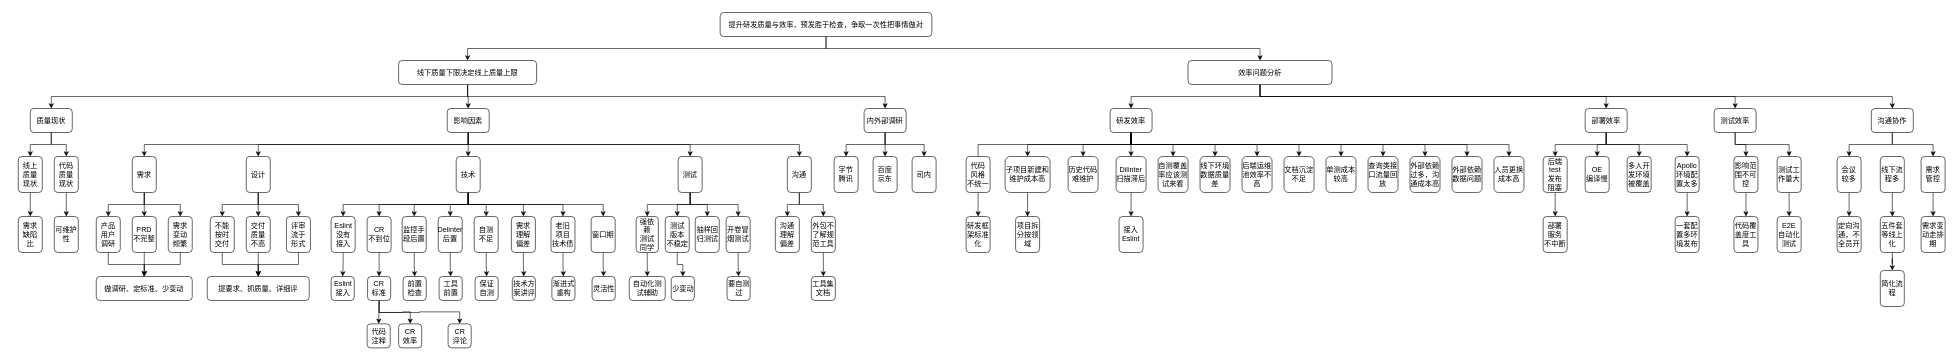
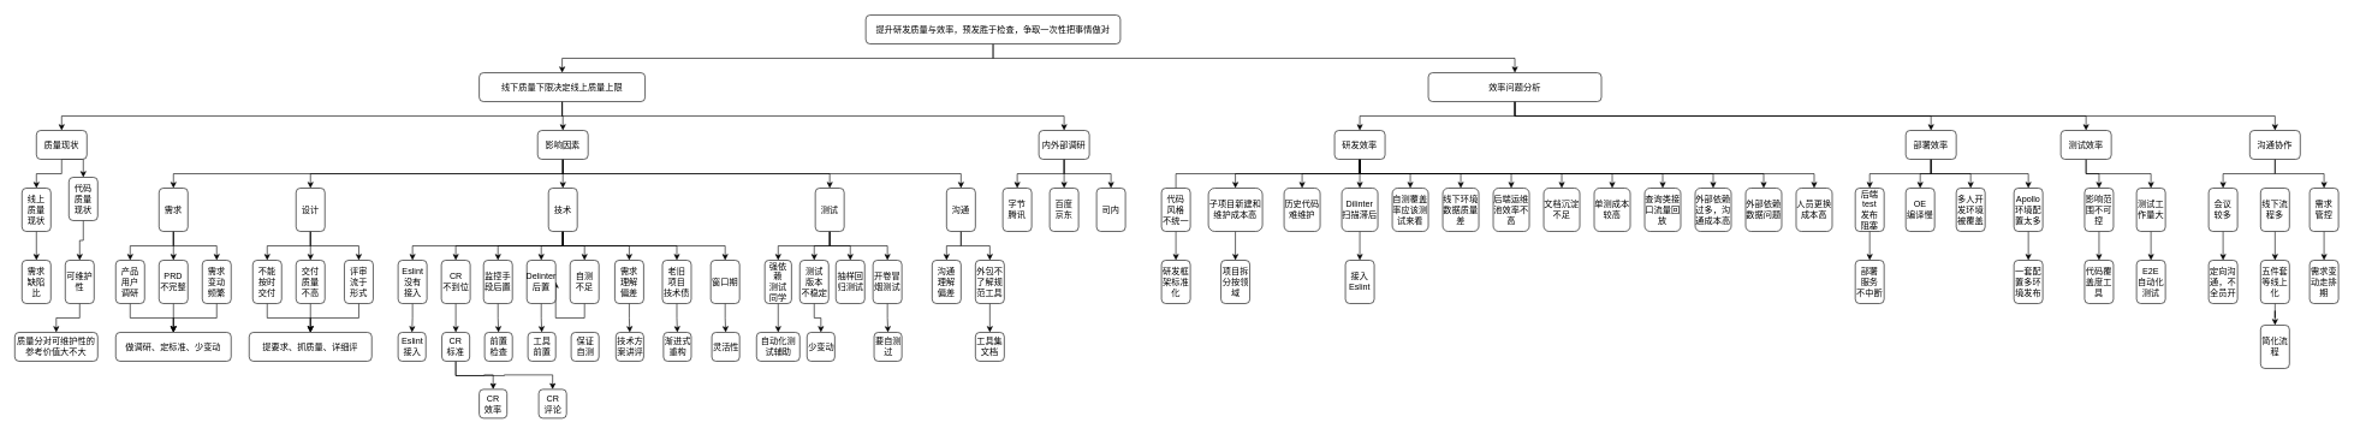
- <mxCell id="17" value="代码&lt;div&gt;质量&lt;div&gt;现状&lt;/div&gt;&lt;/div&gt;" style="rounded=1;whiteSpace=wrap;html=1;" vertex="1" parent="1"><mxGeometry x="90" y="260" width="40" height="60" as="geometry" /></mxCell>
+ <mxCell id="17" value="代码&lt;div&gt;质量&lt;div&gt;现状&lt;/div&gt;&lt;/div&gt;" style="rounded=1;whiteSpace=wrap;html=1;" vertex="1" parent="1"><mxGeometry x="95" y="245" width="40" height="60" as="geometry" /></mxCell>
+ <mxCell id="36" style="edgeStyle=orthogonalEdgeStyle;rounded=0;orthogonalLoop=1;jettySize=auto;html=1;exitX=0.5;exitY=1;exitDx=0;exitDy=0;entryX=0.5;entryY=0;entryDx=0;entryDy=0;" edge="1" parent="1" source="37" target="99"><mxGeometry relative="1" as="geometry" /></mxCell>
- <mxCell id="75" style="edgeStyle=orthogonalEdgeStyle;rounded=0;orthogonalLoop=1;jettySize=auto;html=1;exitX=0.5;exitY=1;exitDx=0;exitDy=0;entryX=0.5;entryY=0;entryDx=0;entryDy=0;" edge="1" parent="1" source="76" target="107"><mxGeometry relative="1" as="geometry" /></mxCell>
+ <mxCell id="75" style="edgeStyle=orthogonalEdgeStyle;rounded=0;orthogonalLoop=1;jettySize=auto;html=1;exitX=0.5;exitY=1;exitDx=0;exitDy=0;" edge="1" parent="1" source="76" target="93"><mxGeometry relative="1" as="geometry" /></mxCell>
+ <mxCell id="99" value="质量分对可维护性的参考价值大不大" style="rounded=1;whiteSpace=wrap;html=1;" vertex="1" parent="1"><mxGeometry x="20" y="460" width="115" height="40" as="geometry" /></mxCell>
- <mxCell id="101" style="edgeStyle=orthogonalEdgeStyle;rounded=0;orthogonalLoop=1;jettySize=auto;html=1;exitX=0.5;exitY=1;exitDx=0;exitDy=0;entryX=0.5;entryY=0;entryDx=0;entryDy=0;" edge="1" parent="1" source="104" target="180"><mxGeometry relative="1" as="geometry" /></mxCell>
- <mxCell id="180" value="代码&lt;div&gt;注释&lt;/div&gt;" style="rounded=1;whiteSpace=wrap;html=1;" vertex="1" parent="1"><mxGeometry x="611.5" y="539" width="38.5" height="40" as="geometry" /></mxCell>
